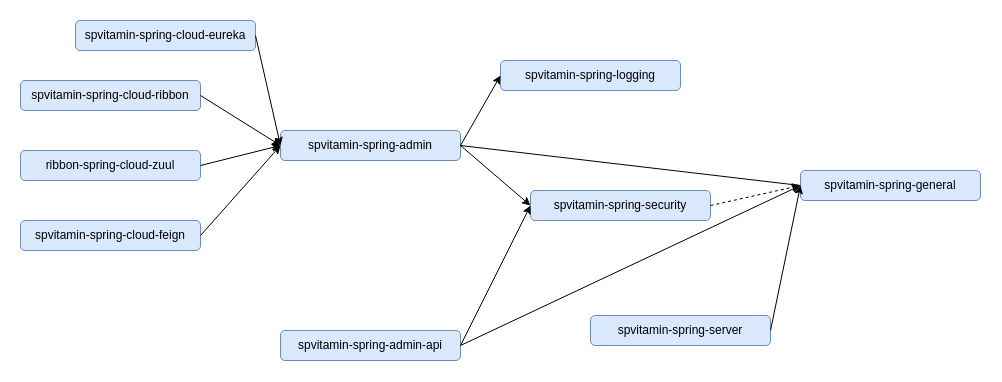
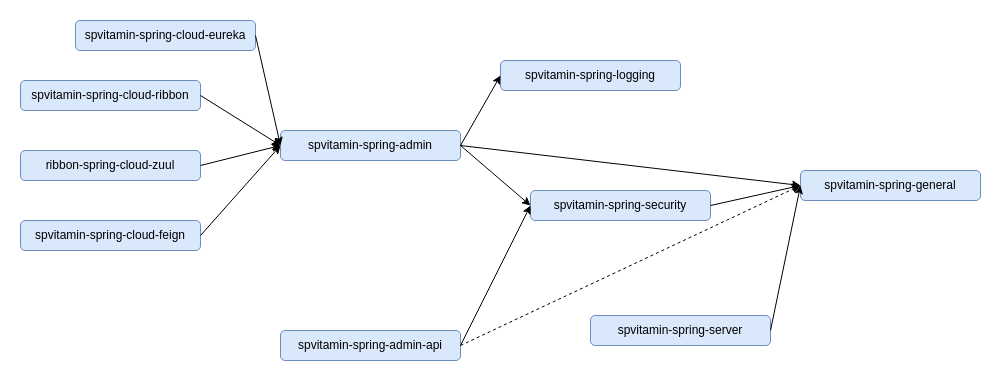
- <mxCell id="17" value="" style="endArrow=none;html=1;entryX=0;entryY=0.5;entryDx=0;entryDy=0;exitX=1;exitY=0.5;exitDx=0;exitDy=0;" edge="1" parent="1" source="7" target="13"><mxGeometry width="50" height="50" relative="1" as="geometry"><mxPoint x="420" y="270" as="sourcePoint" /><mxPoint x="470" y="220" as="targetPoint" /></mxGeometry></mxCell>
+ <mxCell id="17" value="" style="endArrow=classic;html=1;entryX=0;entryY=0.5;entryDx=0;entryDy=0;exitX=1;exitY=0.5;exitDx=0;exitDy=0;" edge="1" parent="1" source="7" target="13"><mxGeometry width="50" height="50" relative="1" as="geometry"><mxPoint x="420" y="270" as="sourcePoint" /><mxPoint x="470" y="220" as="targetPoint" /></mxGeometry></mxCell>
- <mxCell id="20" value="" style="endArrow=classic;html=1;entryX=0;entryY=0.5;entryDx=0;entryDy=0;exitX=1;exitY=0.5;exitDx=0;exitDy=0;dashed=1;" edge="1" parent="1" source="12" target="13"><mxGeometry width="50" height="50" relative="1" as="geometry"><mxPoint x="690" y="270" as="sourcePoint" /><mxPoint x="740" y="220" as="targetPoint" /></mxGeometry></mxCell>
+ <mxCell id="20" value="" style="endArrow=classic;html=1;entryX=0;entryY=0.5;entryDx=0;entryDy=0;exitX=1;exitY=0.5;exitDx=0;exitDy=0;" edge="1" parent="1" source="12" target="13"><mxGeometry width="50" height="50" relative="1" as="geometry"><mxPoint x="690" y="270" as="sourcePoint" /><mxPoint x="740" y="220" as="targetPoint" /></mxGeometry></mxCell>
- <mxCell id="19" value="" style="endArrow=classic;html=1;entryX=0;entryY=0.5;entryDx=0;entryDy=0;exitX=1;exitY=0.5;exitDx=0;exitDy=0;" edge="1" parent="1" source="14" target="13"><mxGeometry width="50" height="50" relative="1" as="geometry"><mxPoint x="420" y="270" as="sourcePoint" /><mxPoint x="470" y="220" as="targetPoint" /></mxGeometry></mxCell>
+ <mxCell id="19" value="" style="endArrow=classic;html=1;entryX=0;entryY=0.5;entryDx=0;entryDy=0;exitX=1;exitY=0.5;exitDx=0;exitDy=0;dashed=1;" edge="1" parent="1" source="14" target="13"><mxGeometry width="50" height="50" relative="1" as="geometry"><mxPoint x="420" y="270" as="sourcePoint" /><mxPoint x="470" y="220" as="targetPoint" /></mxGeometry></mxCell>
